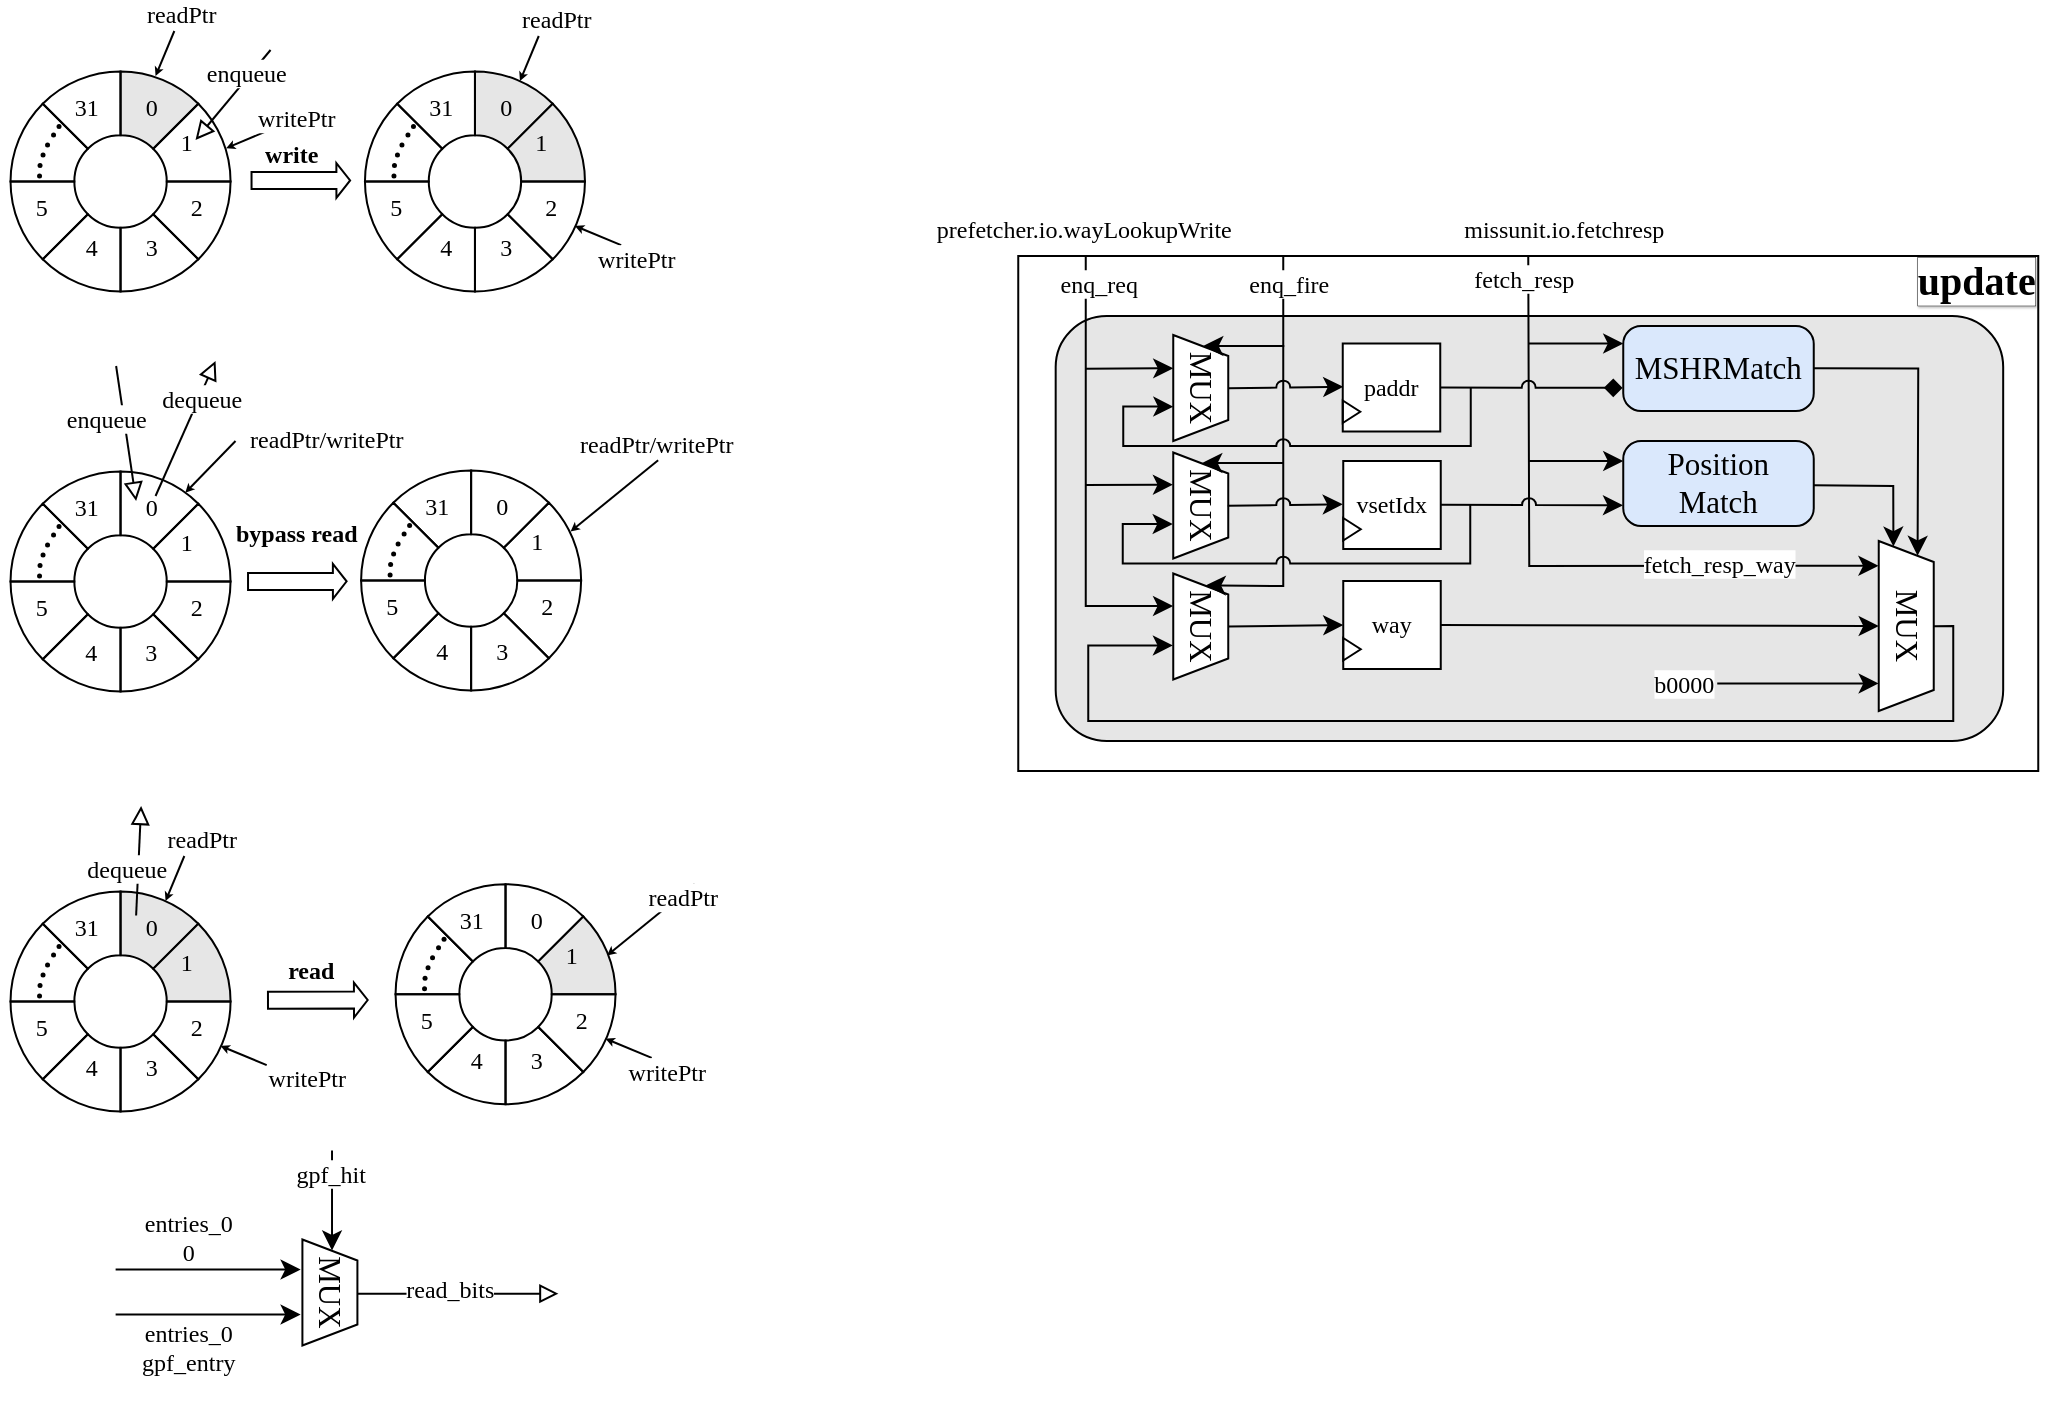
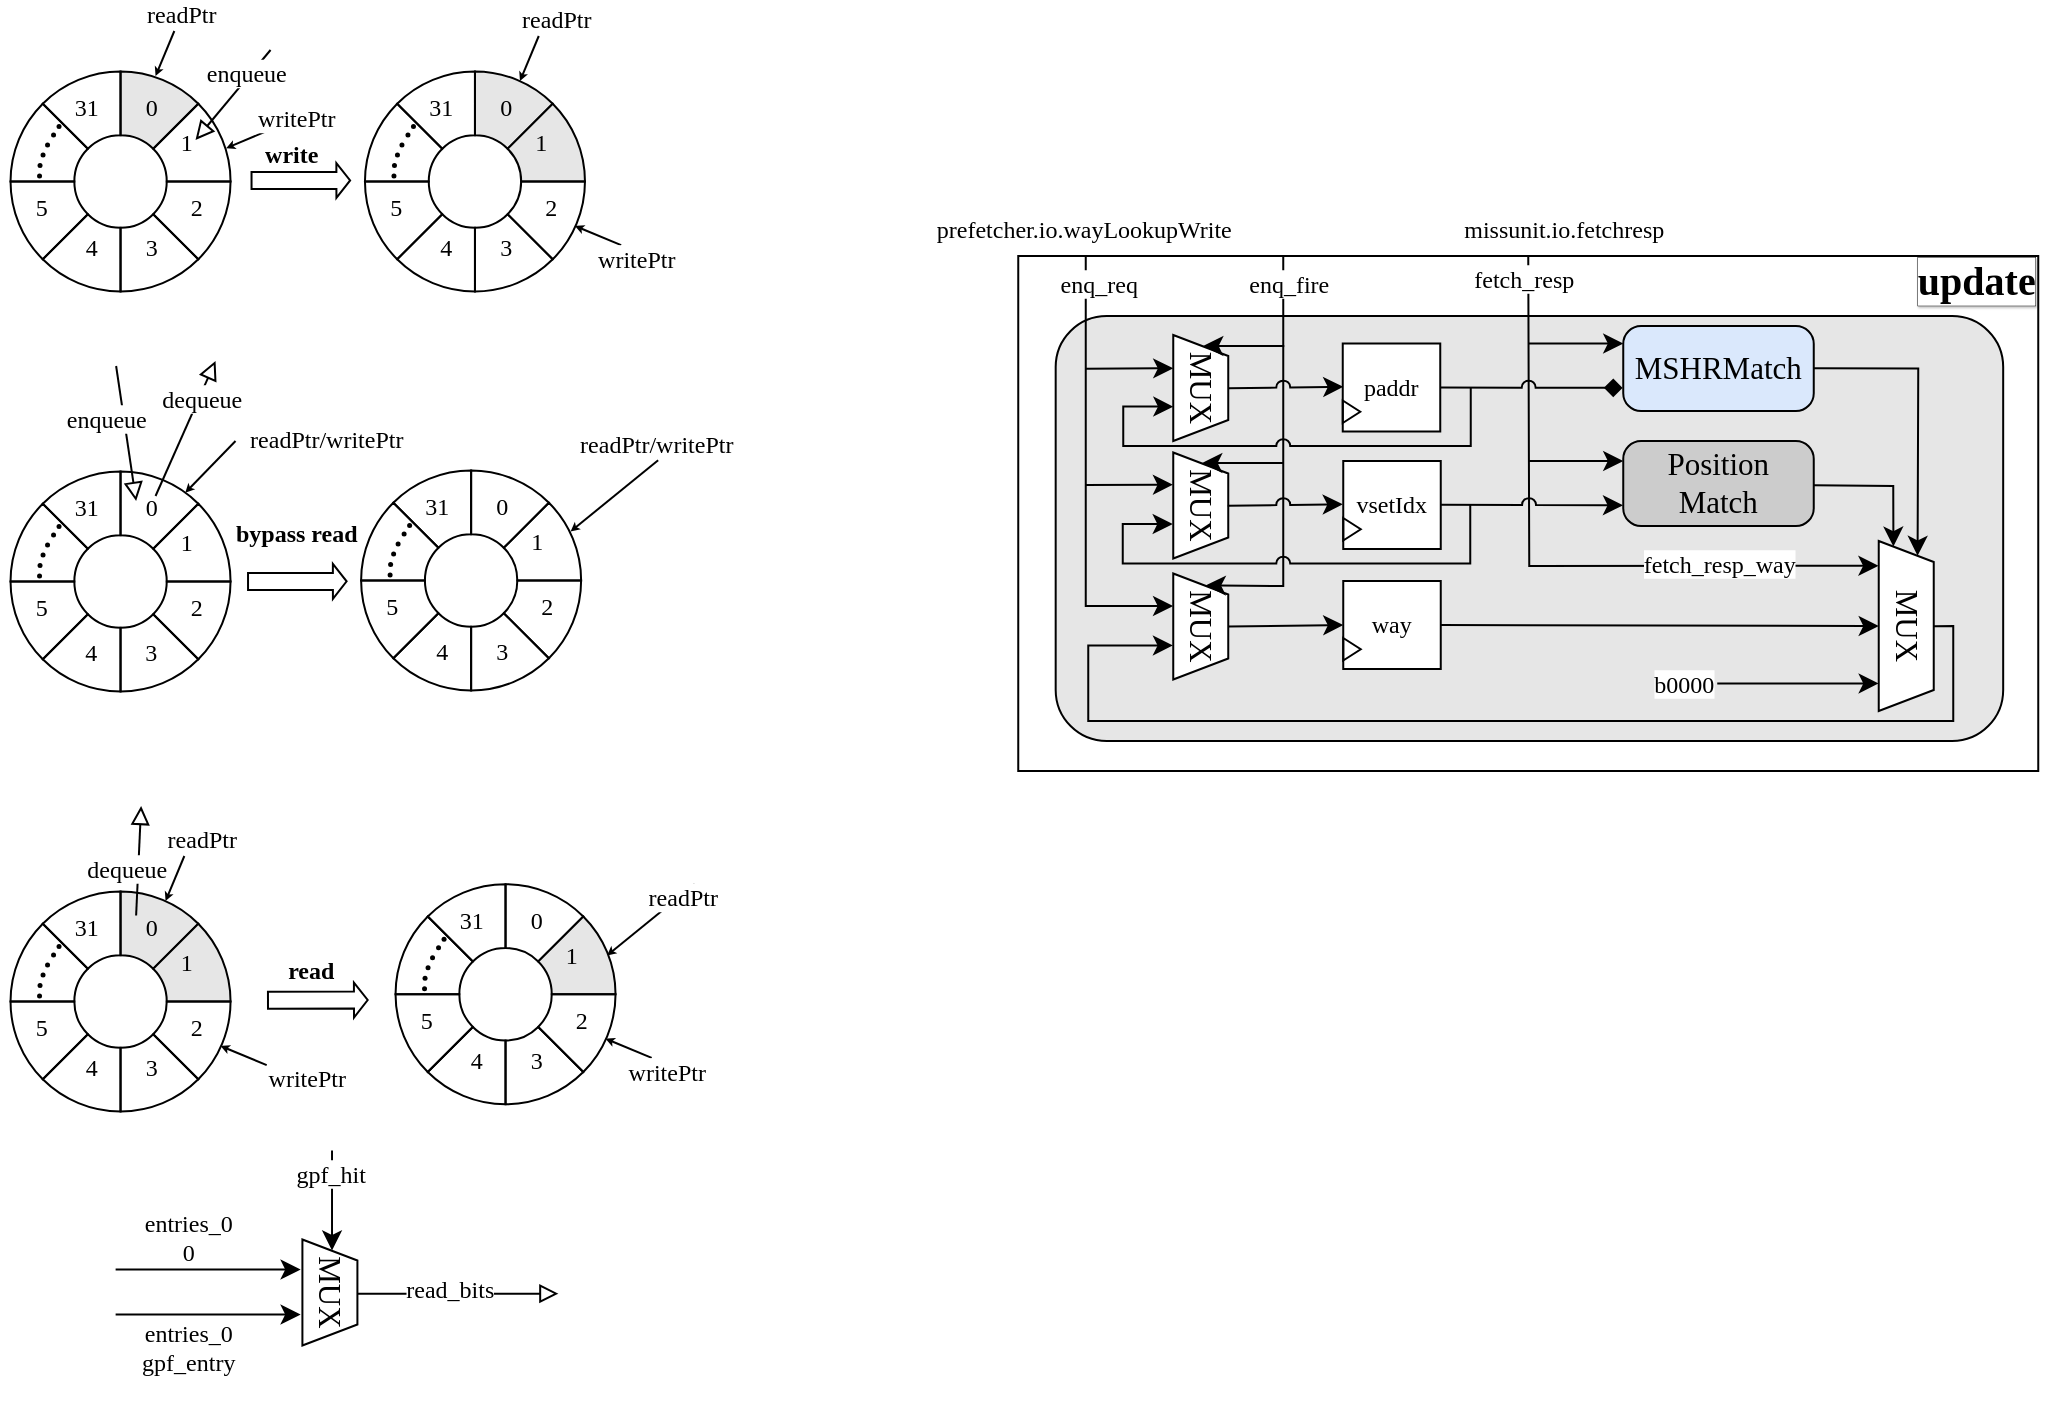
- <mxCell id="5" value="&lt;font face=&quot;MS Mincho, ＭＳ 明朝&quot;&gt;&lt;span style=&quot;font-size: 62px; text-wrap-mode: nowrap;&quot;&gt;Position&lt;/span&gt;&lt;/font&gt;&lt;div&gt;&lt;font face=&quot;MS Mincho, ＭＳ 明朝&quot;&gt;&lt;span style=&quot;font-size: 62px; text-wrap-mode: nowrap;&quot;&gt;Match&lt;/span&gt;&lt;/font&gt;&lt;/div&gt;" style="rounded=1;whiteSpace=wrap;html=1;fillColor=#dae8fc;strokeWidth=4;shadow=0;glass=0;autosize=0;resizeWidth=0;imageHeight=24;imageAspect=1;perimeter=rectanglePerimeter;arcSize=21;" parent="1" vertex="1"><mxGeometry x="3246" y="840" width="381.01" height="170" as="geometry" /></mxCell>
+ <mxCell id="5" value="&lt;font face=&quot;MS Mincho, ＭＳ 明朝&quot;&gt;&lt;span style=&quot;font-size: 62px; text-wrap-mode: nowrap;&quot;&gt;Position&lt;/span&gt;&lt;/font&gt;&lt;div&gt;&lt;font face=&quot;MS Mincho, ＭＳ 明朝&quot;&gt;&lt;span style=&quot;font-size: 62px; text-wrap-mode: nowrap;&quot;&gt;Match&lt;/span&gt;&lt;/font&gt;&lt;/div&gt;" style="rounded=1;whiteSpace=wrap;html=1;fillColor=#CCCCCC;strokeWidth=4;shadow=0;glass=0;autosize=0;resizeWidth=0;imageHeight=24;imageAspect=1;perimeter=rectanglePerimeter;arcSize=21;" parent="1" vertex="1"><mxGeometry x="3246" y="840" width="381.01" height="170" as="geometry" /></mxCell>
